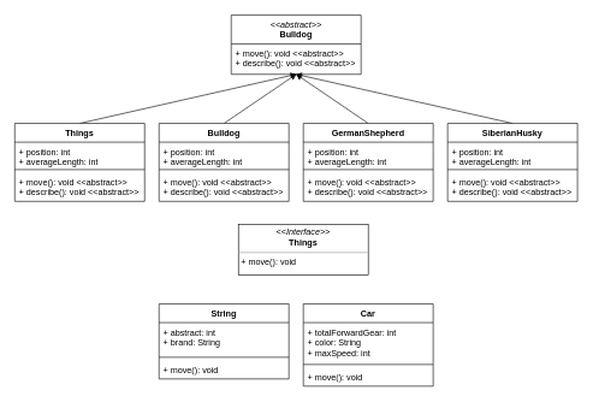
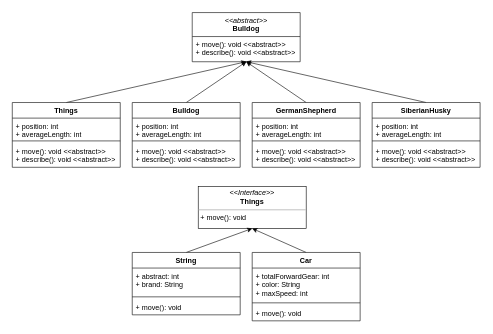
+ <mxCell id="30" style="edgeStyle=none;rounded=0;orthogonalLoop=1;jettySize=auto;html=1;exitX=0.5;exitY=0;exitDx=0;exitDy=0;entryX=0.5;entryY=1;entryDx=0;entryDy=0;" edge="1" parent="1" source="31" target="24"><mxGeometry relative="1" as="geometry"><mxPoint x="410" y="400" as="targetPoint" /></mxGeometry></mxCell>
+ <mxCell id="25" style="edgeStyle=none;rounded=0;orthogonalLoop=1;jettySize=auto;html=1;exitX=0.5;exitY=0;exitDx=0;exitDy=0;entryX=0.5;entryY=1;entryDx=0;entryDy=0;" edge="1" parent="1" source="26" target="24"><mxGeometry relative="1" as="geometry"><mxPoint x="400" y="400" as="targetPoint" /></mxGeometry></mxCell>
